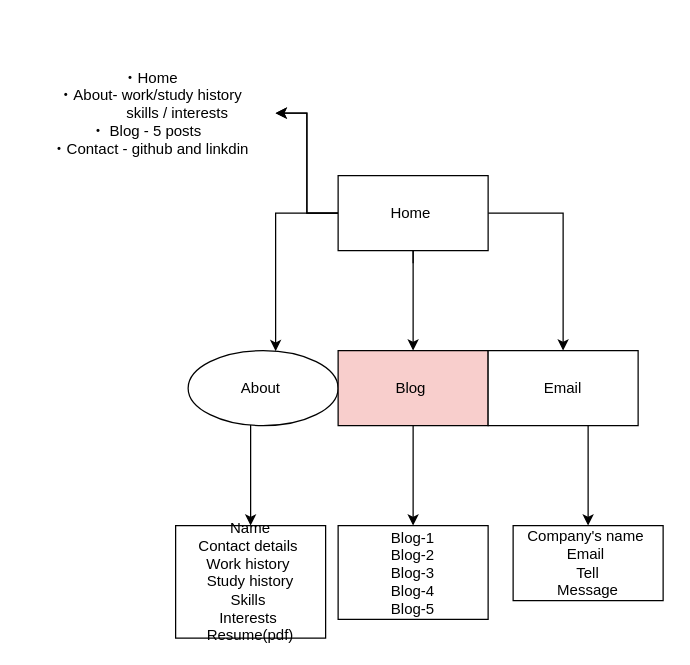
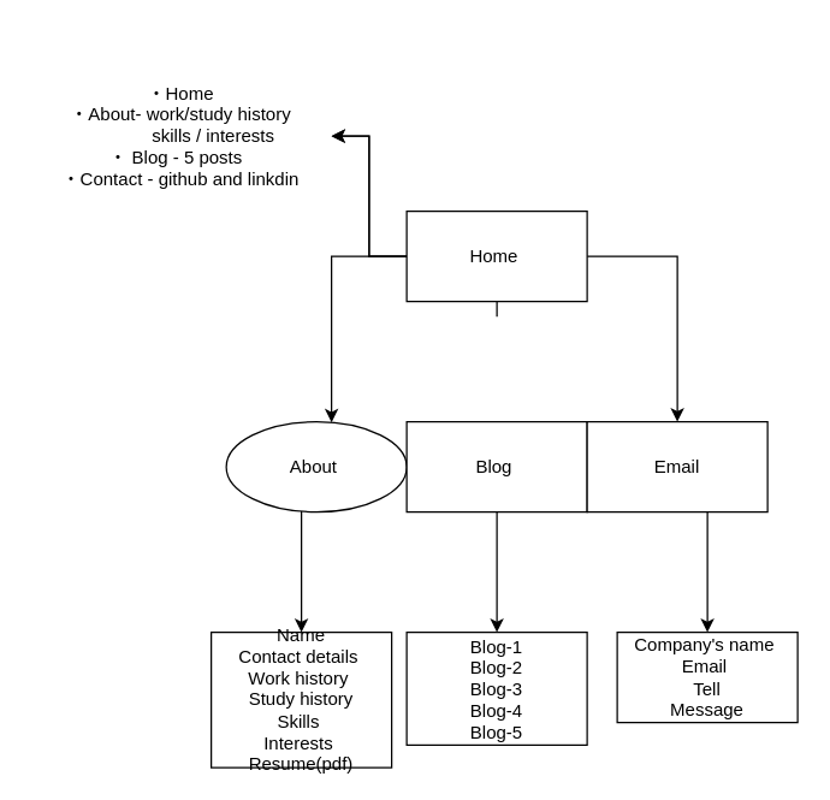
- <mxCell id="4" value="" style="edgeStyle=orthogonalEdgeStyle;rounded=0;orthogonalLoop=1;jettySize=auto;html=1;" edge="1" parent="1" source="8" target="12"><mxGeometry relative="1" as="geometry" /></mxCell>
- <mxCell id="12" value="Blog&amp;nbsp;" style="rounded=0;whiteSpace=wrap;html=1;fillColor=#f8cecc;" vertex="1" parent="1"><mxGeometry x="270" y="280" width="120" height="60" as="geometry" /></mxCell>
+ <mxCell id="12" value="Blog&amp;nbsp;" style="rounded=0;whiteSpace=wrap;html=1;" vertex="1" parent="1"><mxGeometry x="270" y="280" width="120" height="60" as="geometry" /></mxCell>
